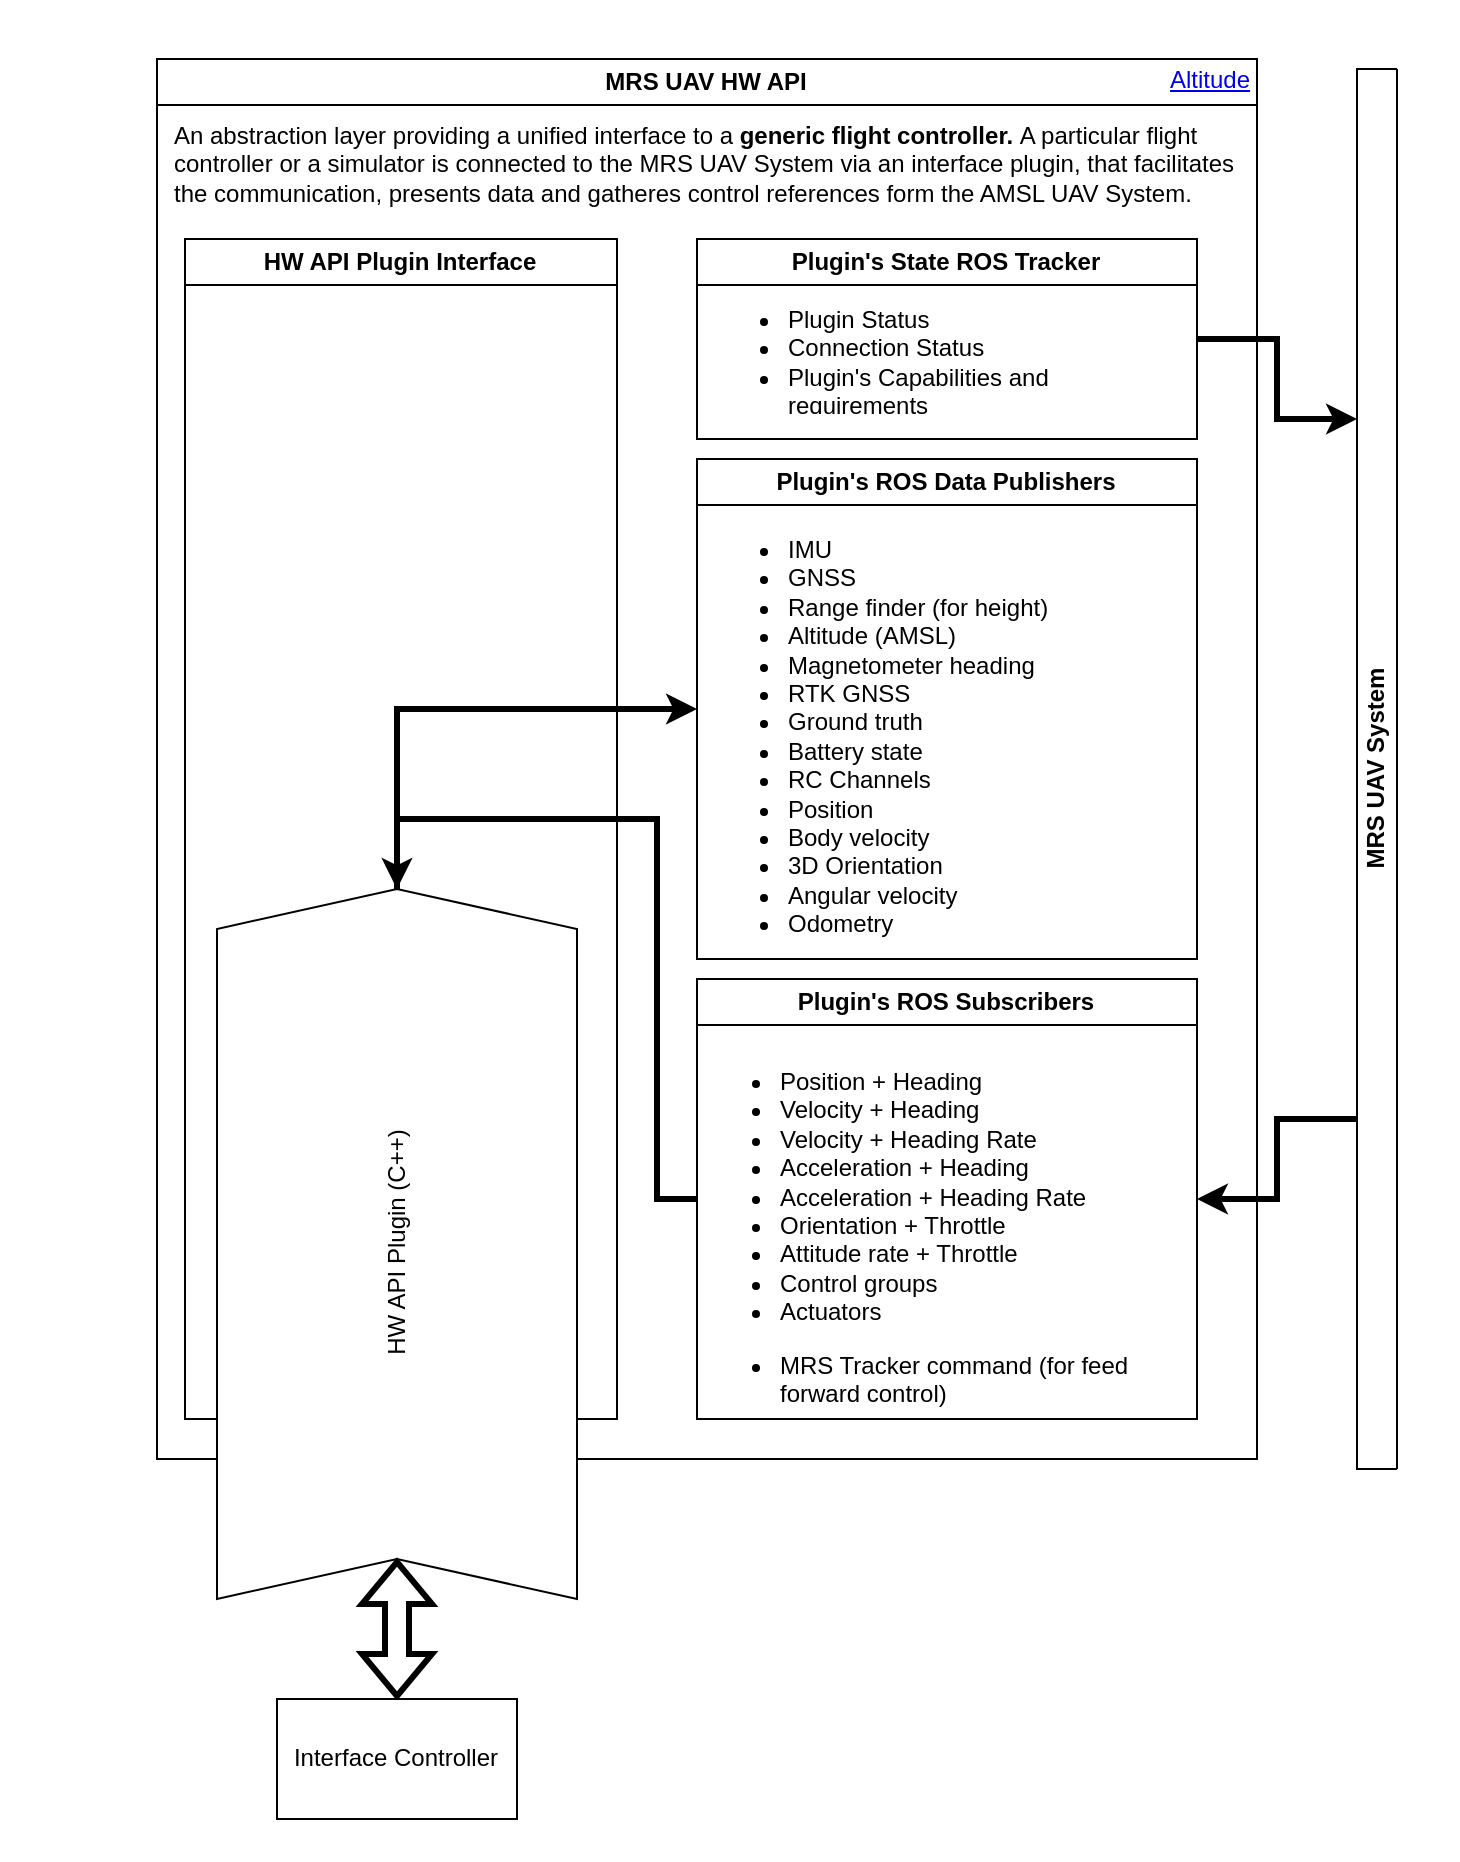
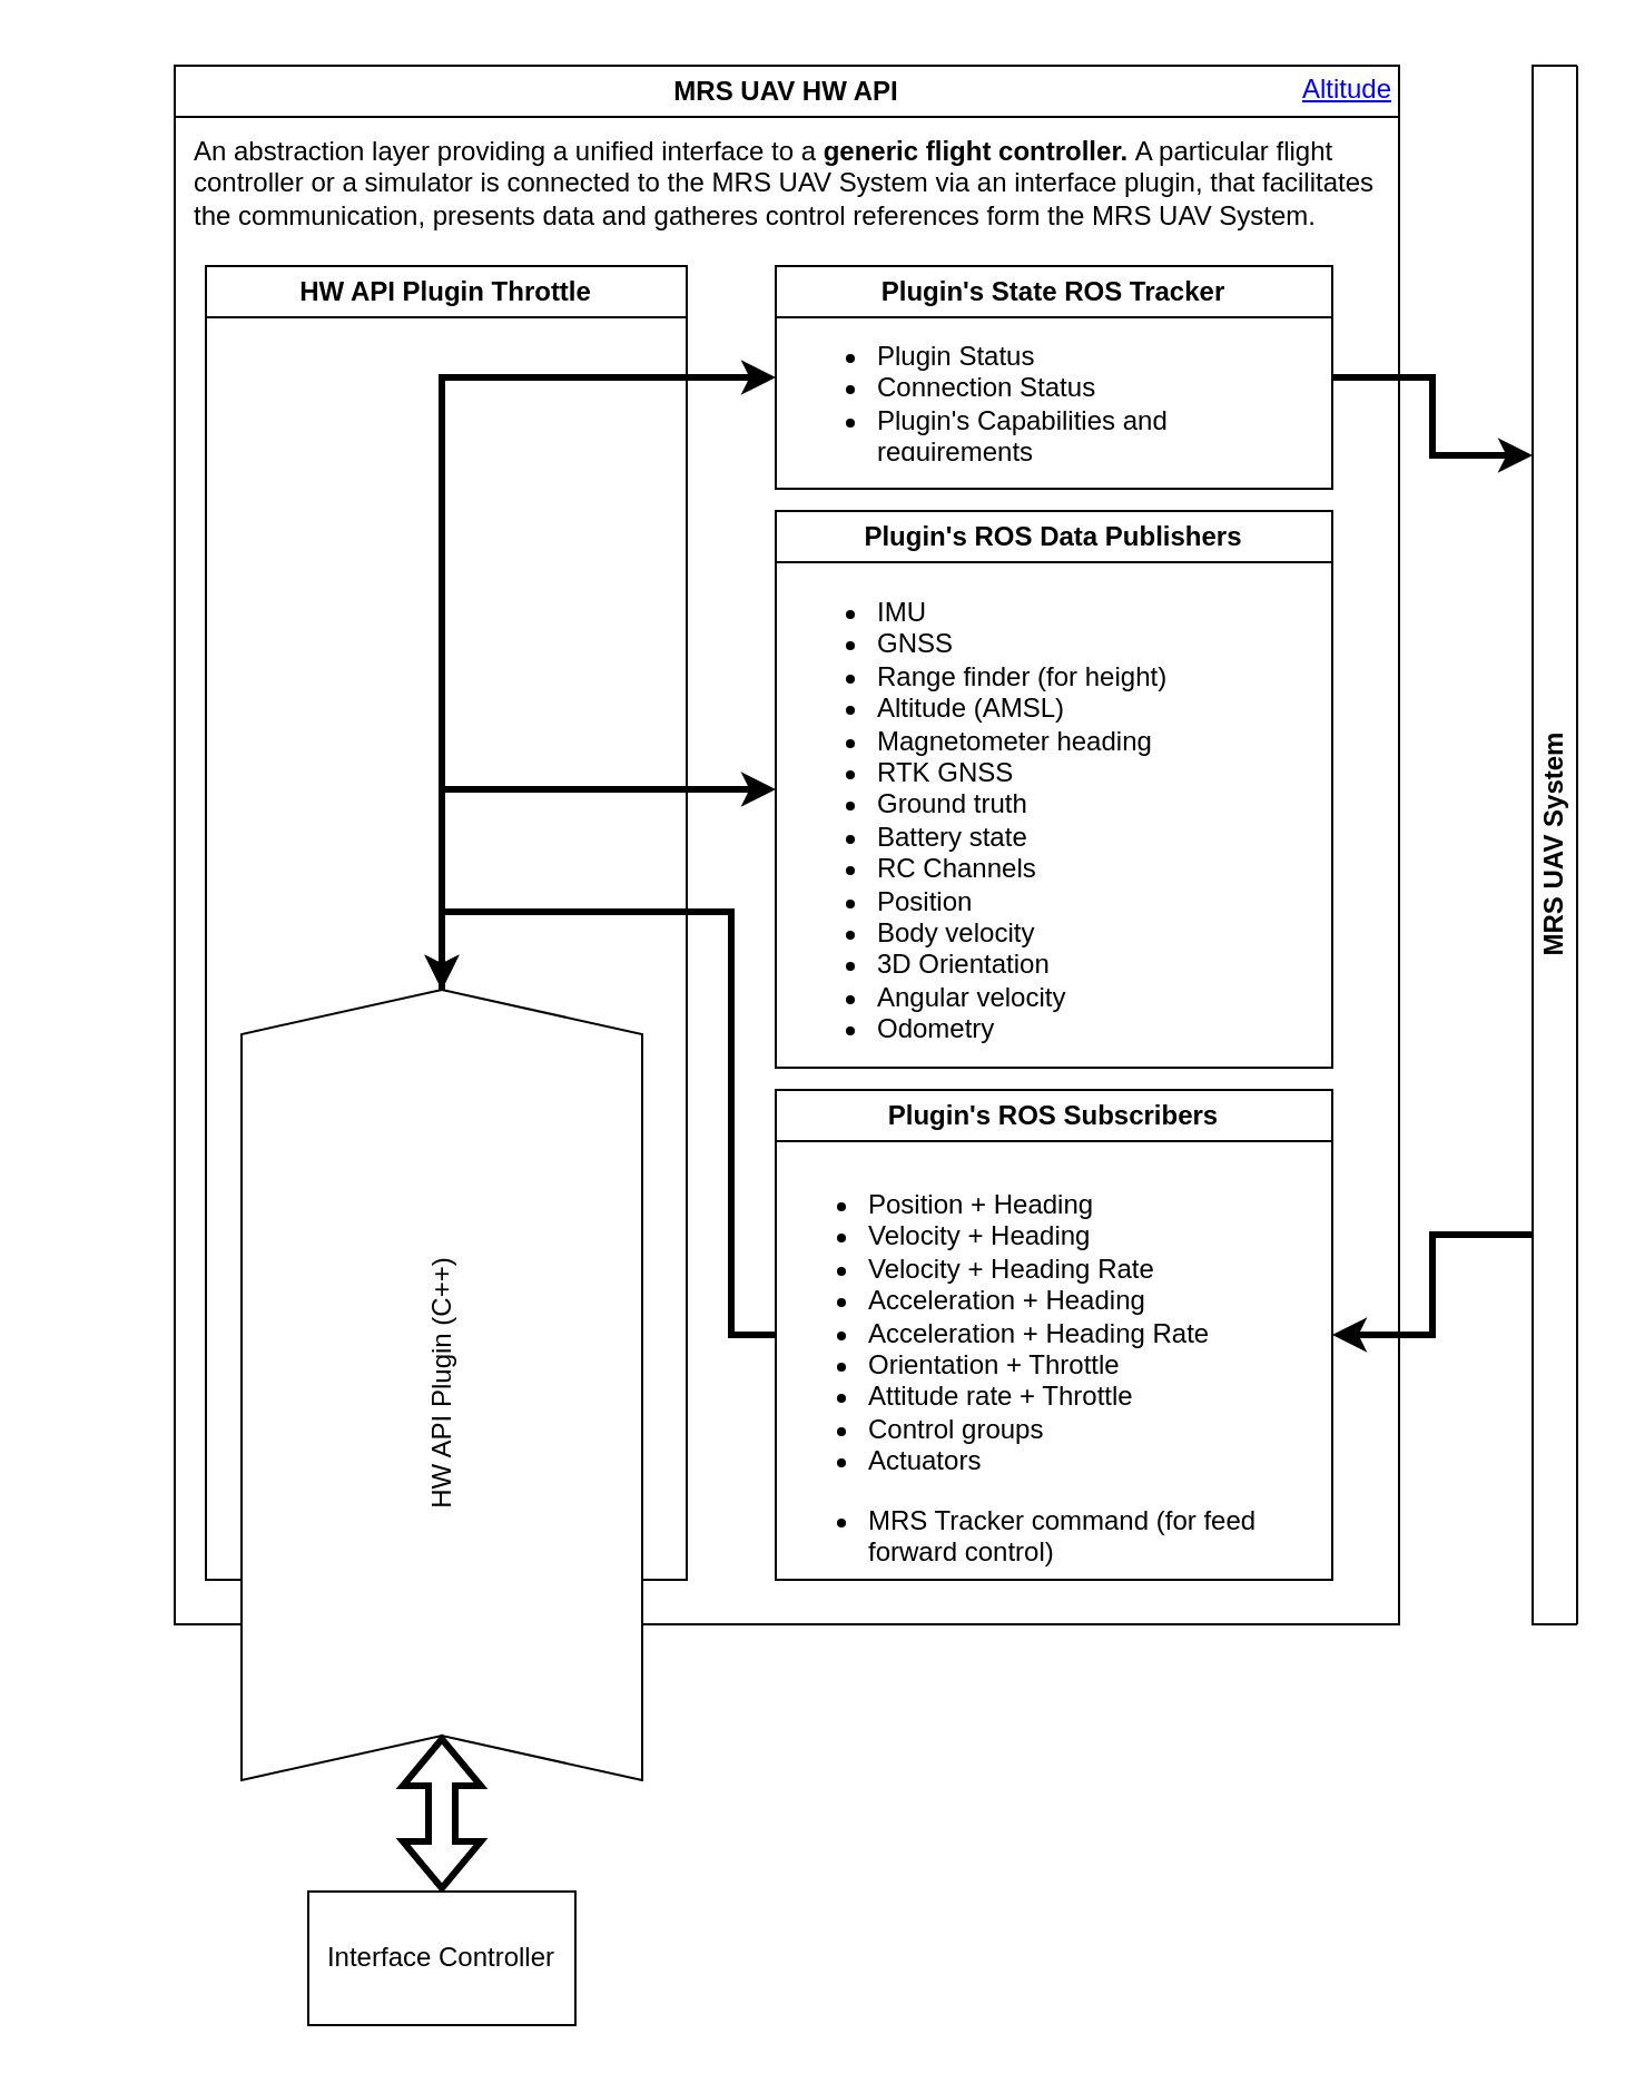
- <mxCell id="11" value="&lt;div style=&quot;text-align: left;&quot;&gt;&lt;span style=&quot;background-color: initial;&quot;&gt;An abstraction layer providing a unified interface to a &lt;/span&gt;&lt;b style=&quot;background-color: initial;&quot;&gt;generic flight controller. &lt;/b&gt;&lt;span style=&quot;background-color: initial;&quot;&gt;A particular flight controller or a simulator is connected to the MRS UAV System via an interface plugin, that facilitates the communication, presents data and gatheres control references form the AMSL UAV System.&lt;/span&gt;&lt;/div&gt;" style="text;html=1;strokeColor=none;fillColor=none;align=center;verticalAlign=middle;whiteSpace=wrap;rounded=0;" parent="2" vertex="1"><mxGeometry x="8" y="28" width="550" height="49" as="geometry" /></mxCell>
+ <mxCell id="11" value="&lt;div style=&quot;text-align: left;&quot;&gt;&lt;span style=&quot;background-color: initial;&quot;&gt;An abstraction layer providing a unified interface to a &lt;/span&gt;&lt;b style=&quot;background-color: initial;&quot;&gt;generic flight controller. &lt;/b&gt;&lt;span style=&quot;background-color: initial;&quot;&gt;A particular flight controller or a simulator is connected to the MRS UAV System via an interface plugin, that facilitates the communication, presents data and gatheres control references form the MRS UAV System.&lt;/span&gt;&lt;/div&gt;" style="text;html=1;strokeColor=none;fillColor=none;align=center;verticalAlign=middle;whiteSpace=wrap;rounded=0;" parent="2" vertex="1"><mxGeometry x="8" y="28" width="550" height="49" as="geometry" /></mxCell>
- <mxCell id="9" value="HW API Plugin Interface" style="swimlane;whiteSpace=wrap;html=1;gradientColor=none;fillOpacity=100;" parent="2" vertex="1"><mxGeometry x="14" y="90" width="216" height="590" as="geometry" /></mxCell>
+ <mxCell id="9" value="HW API Plugin Throttle" style="swimlane;whiteSpace=wrap;html=1;gradientColor=none;fillOpacity=100;" parent="2" vertex="1"><mxGeometry x="14" y="90" width="216" height="590" as="geometry" /></mxCell>
+ <mxCell id="15" style="edgeStyle=orthogonalEdgeStyle;rounded=0;orthogonalLoop=1;jettySize=auto;html=1;exitX=0;exitY=0.5;exitDx=0;exitDy=0;entryX=1;entryY=0.5;entryDx=0;entryDy=0;startArrow=classic;startFill=1;strokeWidth=3;" parent="1" source="7" target="14" edge="1"><mxGeometry relative="1" as="geometry" /></mxCell>
- <mxCell id="13" value="MRS UAV System" style="swimlane;horizontal=0;whiteSpace=wrap;html=1;" parent="1" vertex="1"><mxGeometry x="678" y="34" width="20" height="700" as="geometry" /></mxCell>
+ <mxCell id="13" value="MRS UAV System" style="swimlane;horizontal=0;whiteSpace=wrap;html=1;" parent="1" vertex="1"><mxGeometry x="688" y="29" width="20" height="700" as="geometry" /></mxCell>
